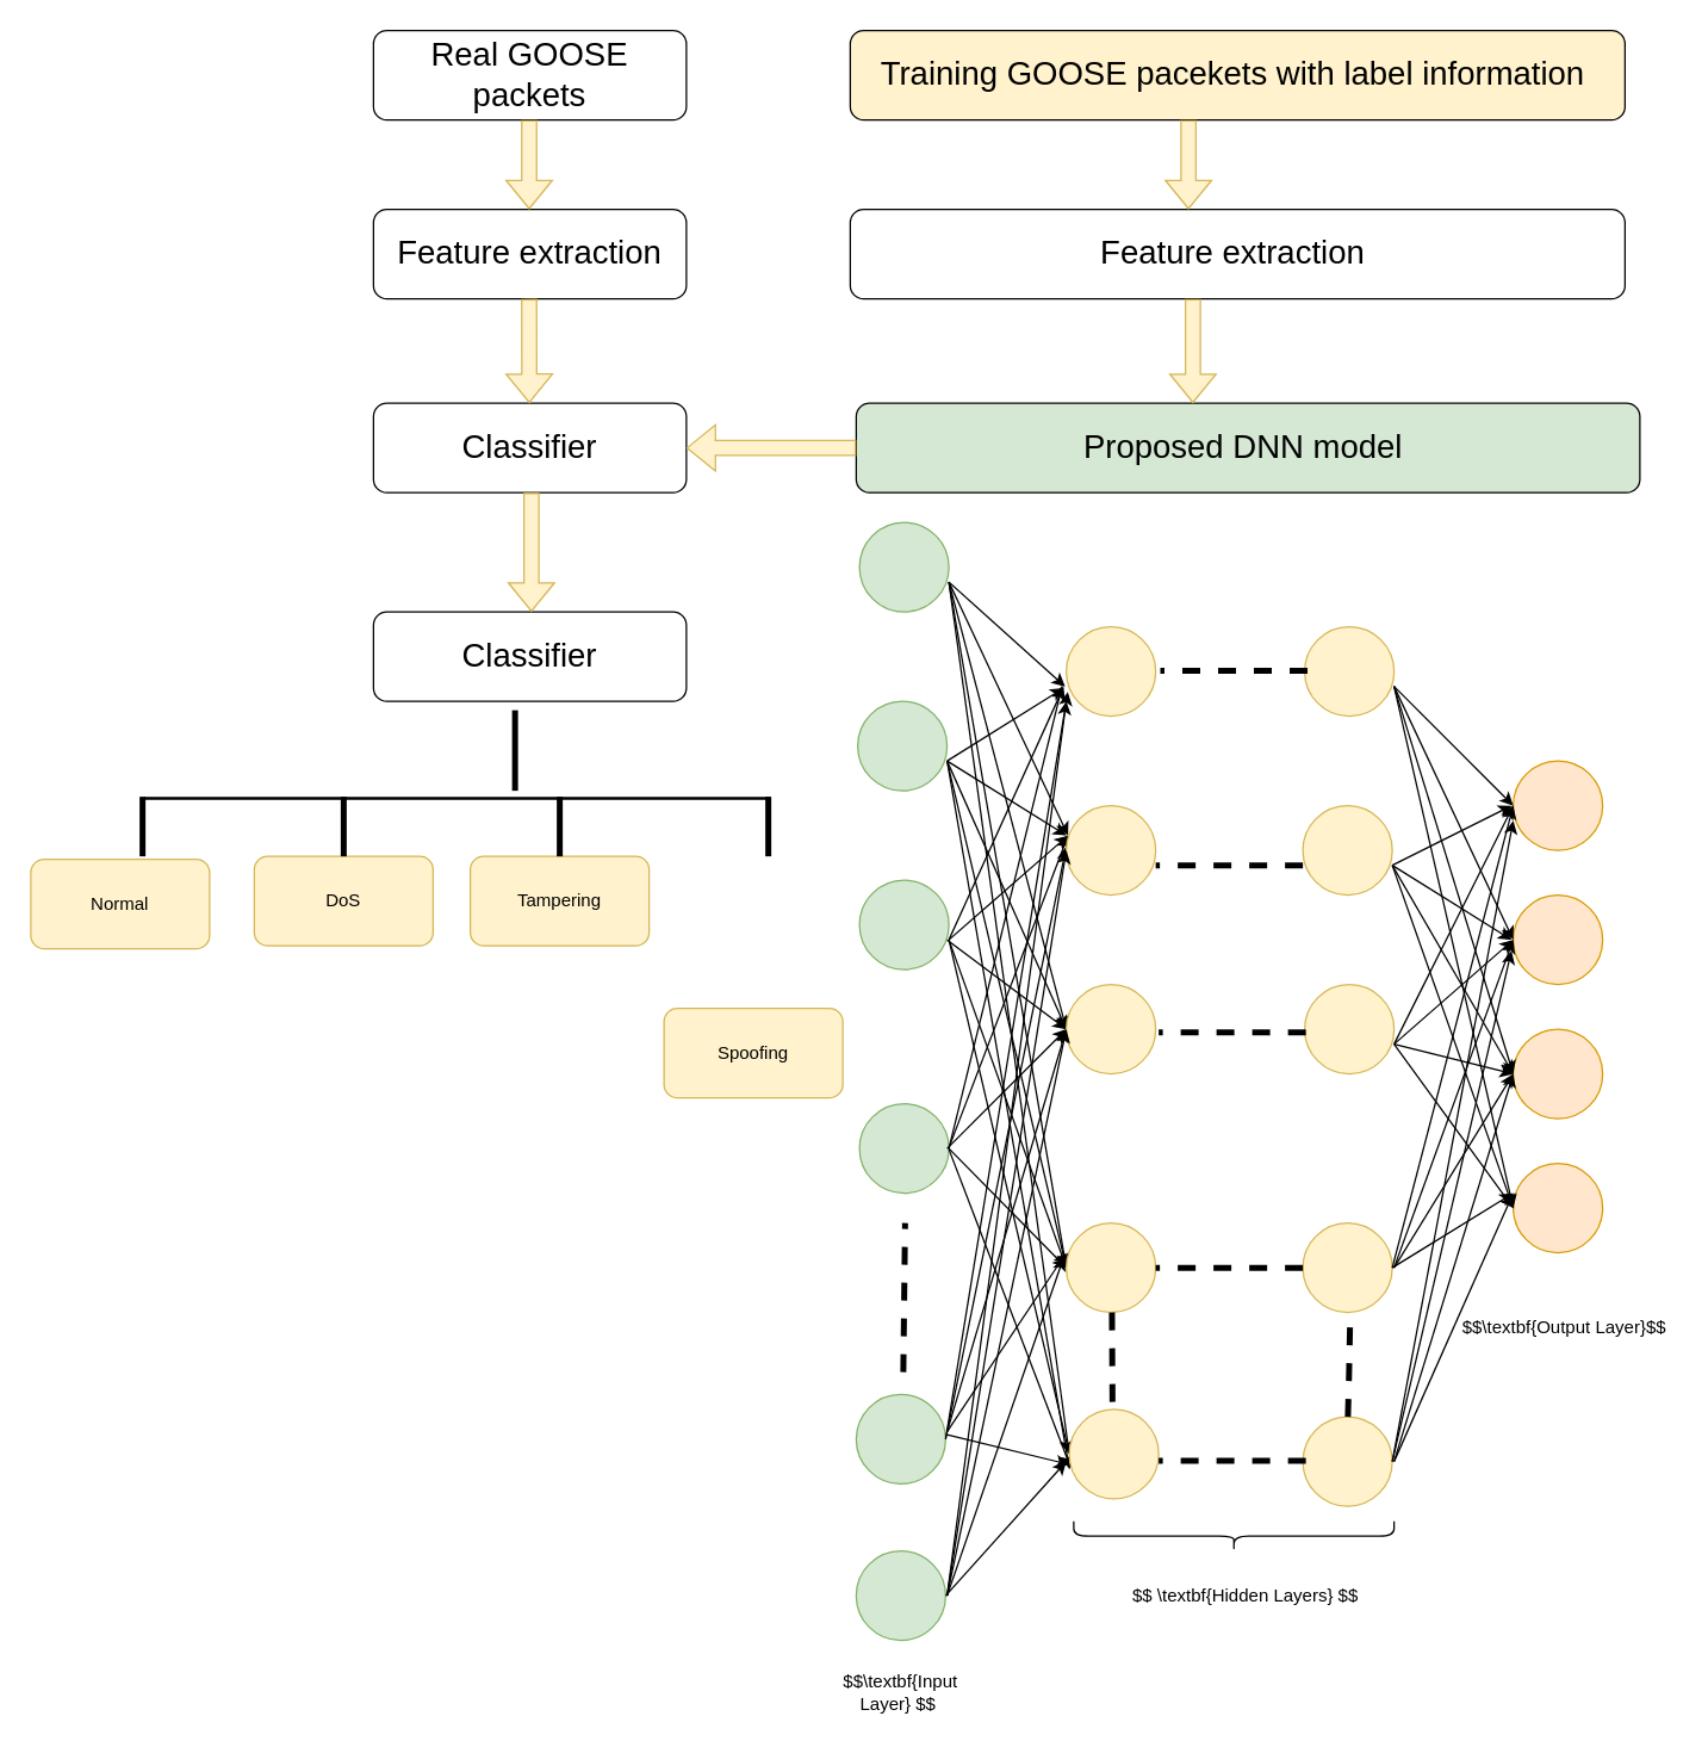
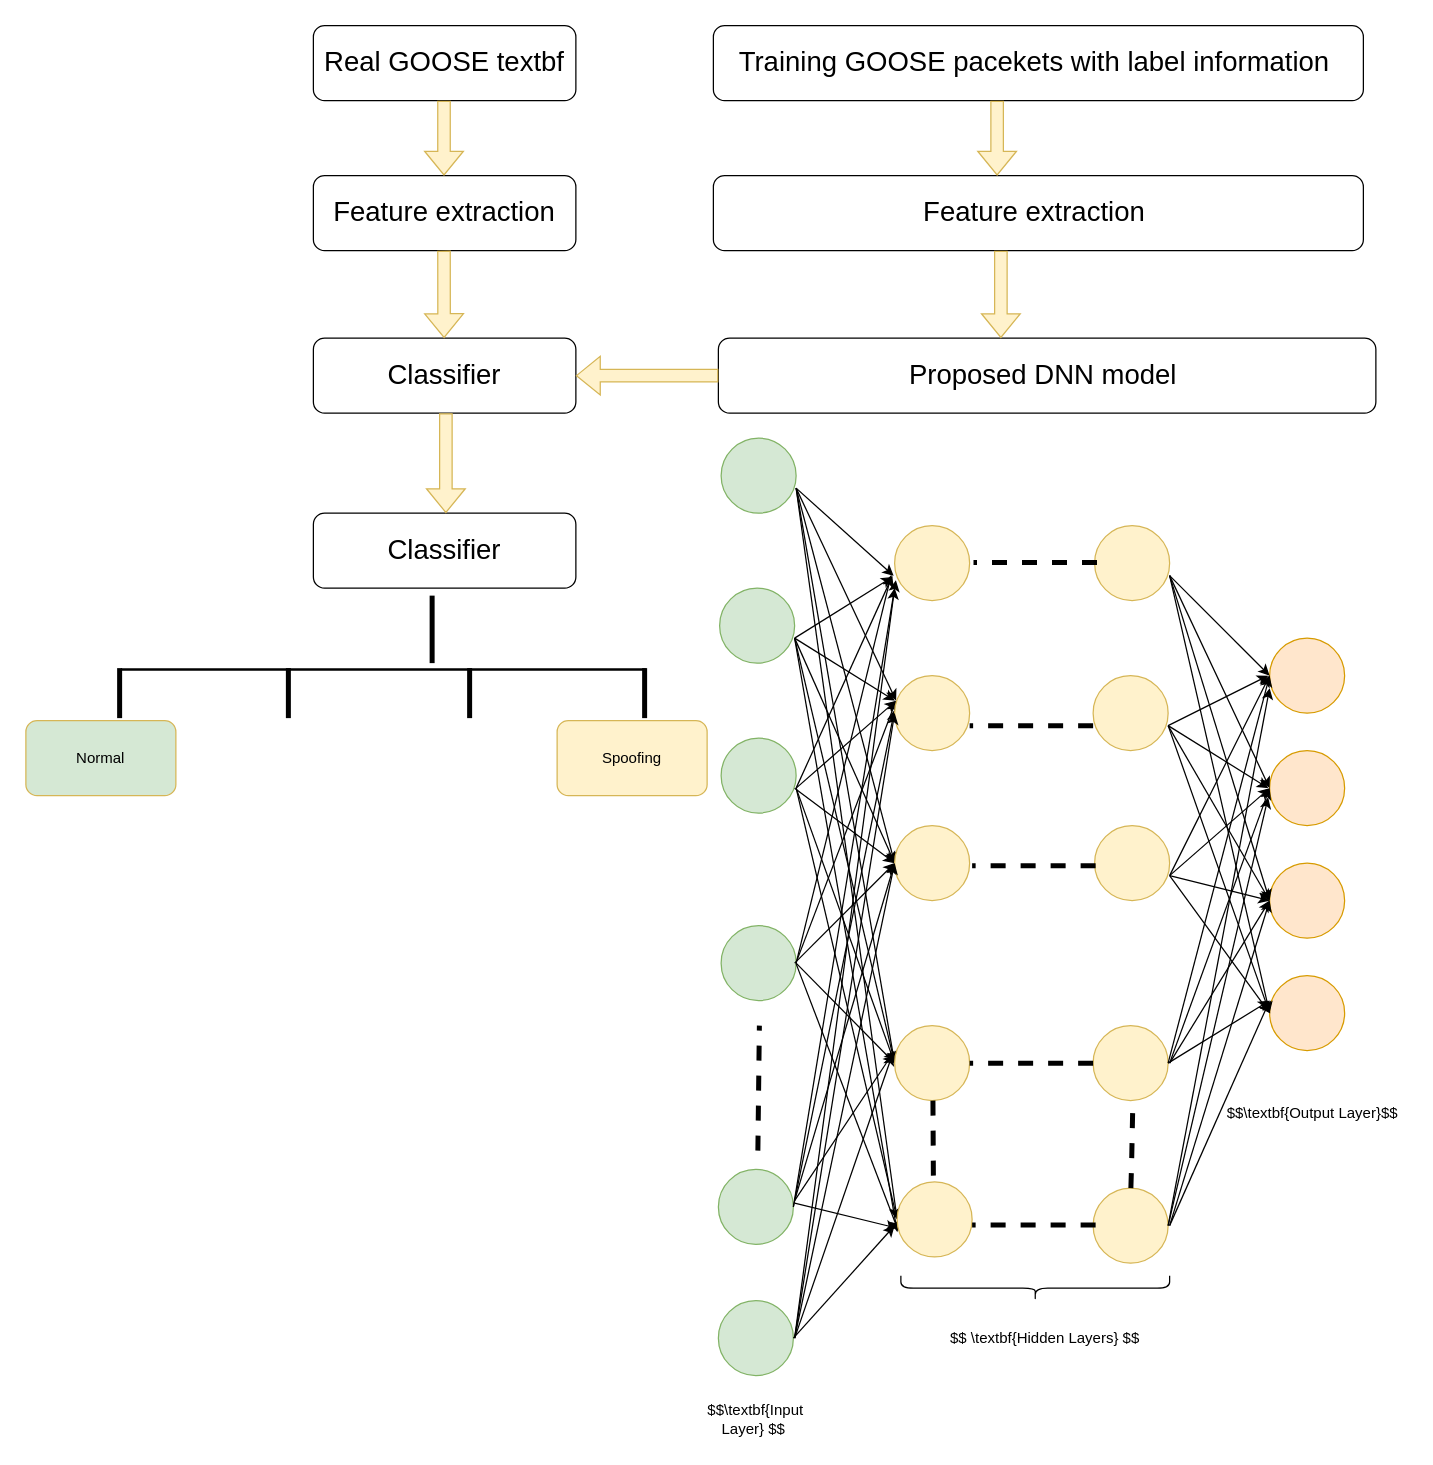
- <mxCell id="89" value="Real GOOSE packets" style="rounded=1;whiteSpace=wrap;html=1;fontSize=22;" vertex="1" parent="1"><mxGeometry x="250" y="20" width="210" height="60" as="geometry" /></mxCell>
+ <mxCell id="89" value="Real GOOSE textbf" style="rounded=1;whiteSpace=wrap;html=1;fontSize=22;" vertex="1" parent="1"><mxGeometry x="250" y="20" width="210" height="60" as="geometry" /></mxCell>
- <mxCell id="2" value="&lt;font style=&quot;font-size: 22px;&quot;&gt;Training GOOSE pacekets with label information&amp;nbsp;&lt;/font&gt;" style="rounded=1;whiteSpace=wrap;html=1;fillColor=#fff2cc;" vertex="1" parent="1"><mxGeometry x="570" y="20" width="520" height="60" as="geometry" /></mxCell>
+ <mxCell id="2" value="&lt;font style=&quot;font-size: 22px;&quot;&gt;Training GOOSE pacekets with label information&amp;nbsp;&lt;/font&gt;" style="rounded=1;whiteSpace=wrap;html=1;" vertex="1" parent="1"><mxGeometry x="570" y="20" width="520" height="60" as="geometry" /></mxCell>
- <mxCell id="4" value="&lt;font style=&quot;font-size: 22px;&quot;&gt;Proposed DNN model&amp;nbsp;&lt;/font&gt;" style="rounded=1;whiteSpace=wrap;html=1;fillColor=#d5e8d4;" vertex="1" parent="1"><mxGeometry x="574" y="270" width="526" height="60" as="geometry" /></mxCell>
+ <mxCell id="4" value="&lt;font style=&quot;font-size: 22px;&quot;&gt;Proposed DNN model&amp;nbsp;&lt;/font&gt;" style="rounded=1;whiteSpace=wrap;html=1;" vertex="1" parent="1"><mxGeometry x="574" y="270" width="526" height="60" as="geometry" /></mxCell>
- <mxCell id="97" value="DoS" style="rounded=1;whiteSpace=wrap;html=1;fillColor=#fff2cc;strokeColor=#d6b656;" vertex="1" parent="1"><mxGeometry x="170" y="574" width="120" height="60" as="geometry" /></mxCell>
- <mxCell id="99" value="Tampering" style="rounded=1;whiteSpace=wrap;html=1;fillColor=#fff2cc;strokeColor=#d6b656;" vertex="1" parent="1"><mxGeometry x="315" y="574" width="120" height="60" as="geometry" /></mxCell>
- <mxCell id="98" value="Normal" style="rounded=1;whiteSpace=wrap;html=1;fillColor=#fff2cc;strokeColor=#d6b656;" vertex="1" parent="1"><mxGeometry x="20" y="576" width="120" height="60" as="geometry" /></mxCell>
+ <mxCell id="98" value="Normal" style="rounded=1;whiteSpace=wrap;html=1;fillColor=#d5e8d4;strokeColor=#d6b656;" vertex="1" parent="1"><mxGeometry x="20" y="576" width="120" height="60" as="geometry" /></mxCell>
- <mxCell id="100" value="Spoofing" style="rounded=1;whiteSpace=wrap;html=1;fillColor=#fff2cc;strokeColor=#d6b656;" vertex="1" parent="1"><mxGeometry x="445" y="676" width="120" height="60" as="geometry" /></mxCell>
+ <mxCell id="100" value="Spoofing" style="rounded=1;whiteSpace=wrap;html=1;fillColor=#fff2cc;strokeColor=#d6b656;" vertex="1" parent="1"><mxGeometry x="445" y="576" width="120" height="60" as="geometry" /></mxCell>
